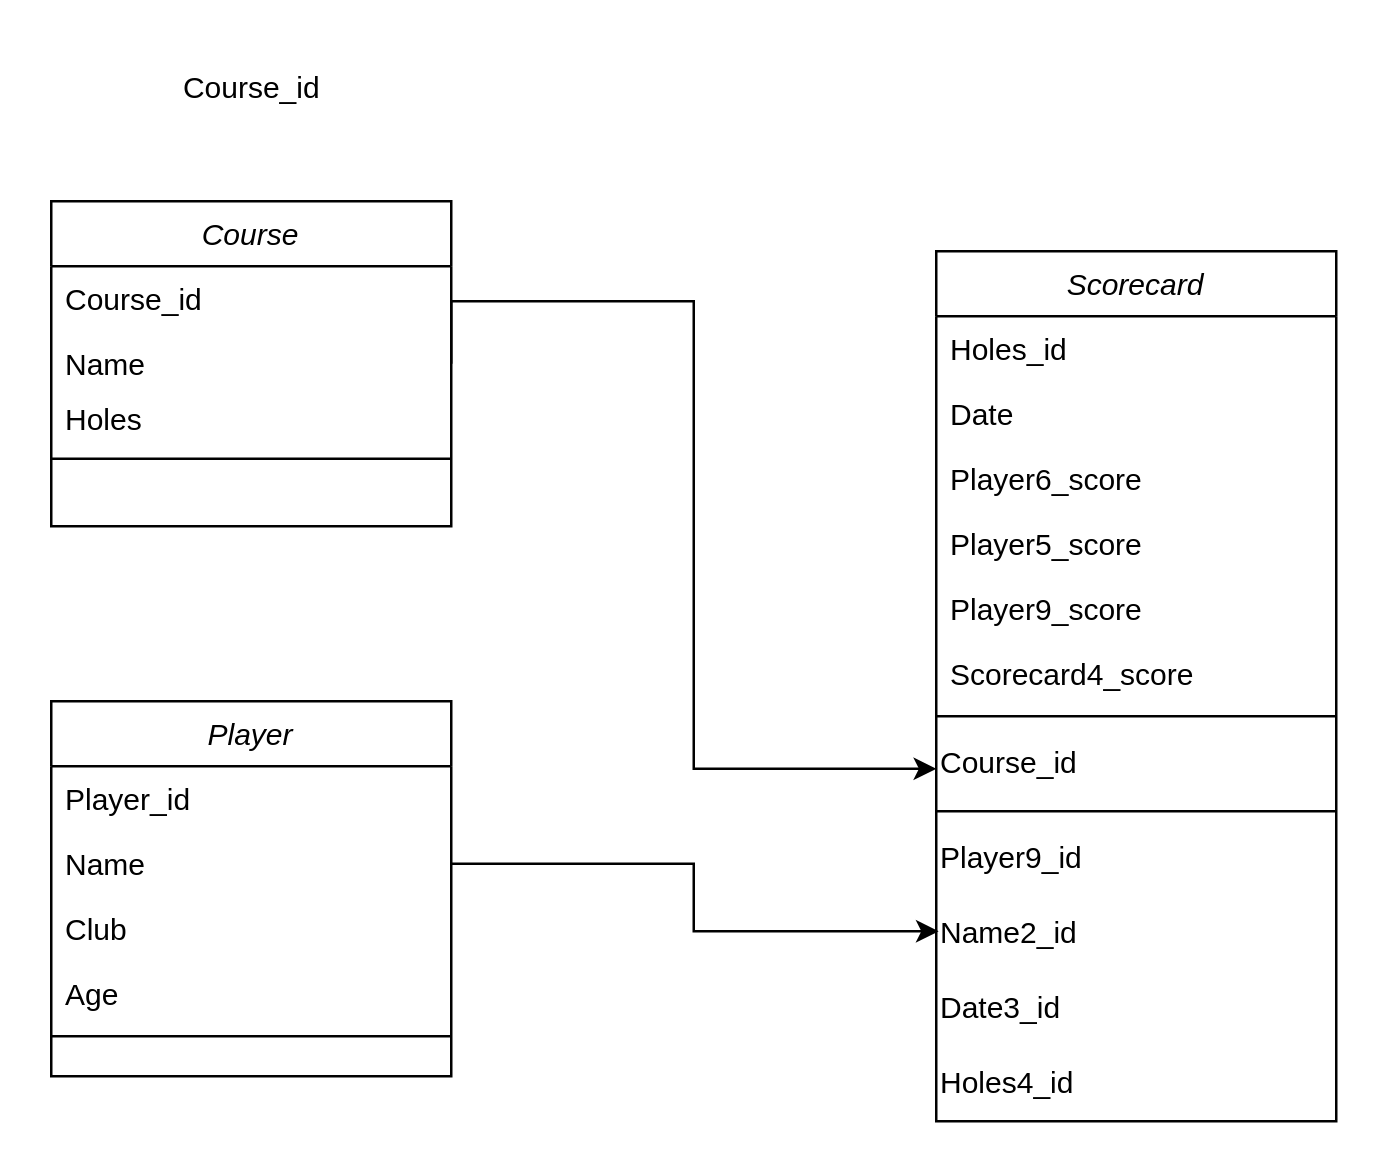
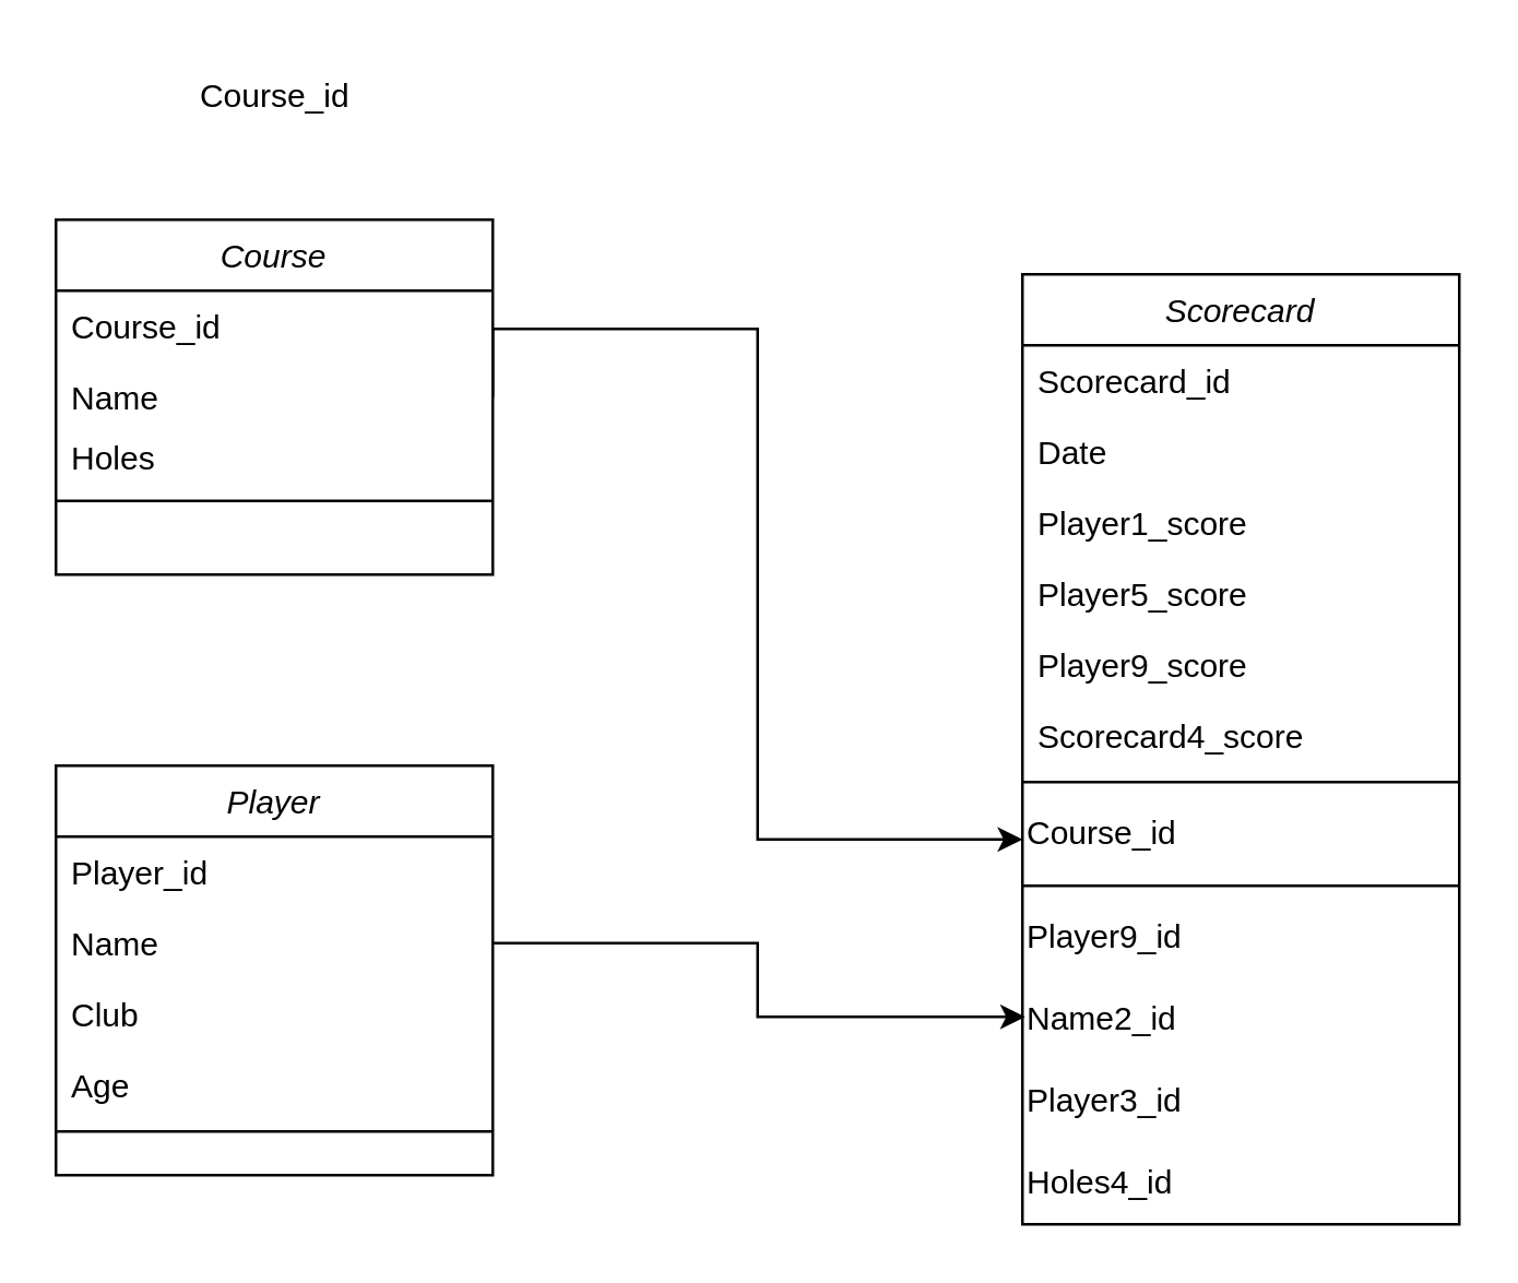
- <mxCell id="15" value="Holes_id" style="text;align=left;verticalAlign=top;spacingLeft=4;spacingRight=4;overflow=hidden;rotatable=0;points=[[0,0.5],[1,0.5]];portConstraint=eastwest;rounded=0;shadow=0;html=0;" vertex="1" parent="14"><mxGeometry y="26" width="160" height="26" as="geometry" /></mxCell>
+ <mxCell id="15" value="Scorecard_id" style="text;align=left;verticalAlign=top;spacingLeft=4;spacingRight=4;overflow=hidden;rotatable=0;points=[[0,0.5],[1,0.5]];portConstraint=eastwest;rounded=0;shadow=0;html=0;" vertex="1" parent="14"><mxGeometry y="26" width="160" height="26" as="geometry" /></mxCell>
- <mxCell id="17" value="Player6_score" style="text;align=left;verticalAlign=top;spacingLeft=4;spacingRight=4;overflow=hidden;rotatable=0;points=[[0,0.5],[1,0.5]];portConstraint=eastwest;rounded=0;shadow=0;html=0;" vertex="1" parent="14"><mxGeometry y="78" width="160" height="26" as="geometry" /></mxCell>
+ <mxCell id="17" value="Player1_score" style="text;align=left;verticalAlign=top;spacingLeft=4;spacingRight=4;overflow=hidden;rotatable=0;points=[[0,0.5],[1,0.5]];portConstraint=eastwest;rounded=0;shadow=0;html=0;" vertex="1" parent="14"><mxGeometry y="78" width="160" height="26" as="geometry" /></mxCell>
- <mxCell id="26" value="&lt;div&gt;Date3_id&lt;/div&gt;" style="text;html=1;align=left;verticalAlign=middle;resizable=0;points=[];autosize=1;strokeColor=none;fillColor=none;" vertex="1" parent="14"><mxGeometry y="288" width="160" height="30" as="geometry" /></mxCell>
+ <mxCell id="26" value="&lt;div&gt;Player3_id&lt;/div&gt;" style="text;html=1;align=left;verticalAlign=middle;resizable=0;points=[];autosize=1;strokeColor=none;fillColor=none;" vertex="1" parent="14"><mxGeometry y="288" width="160" height="30" as="geometry" /></mxCell>
